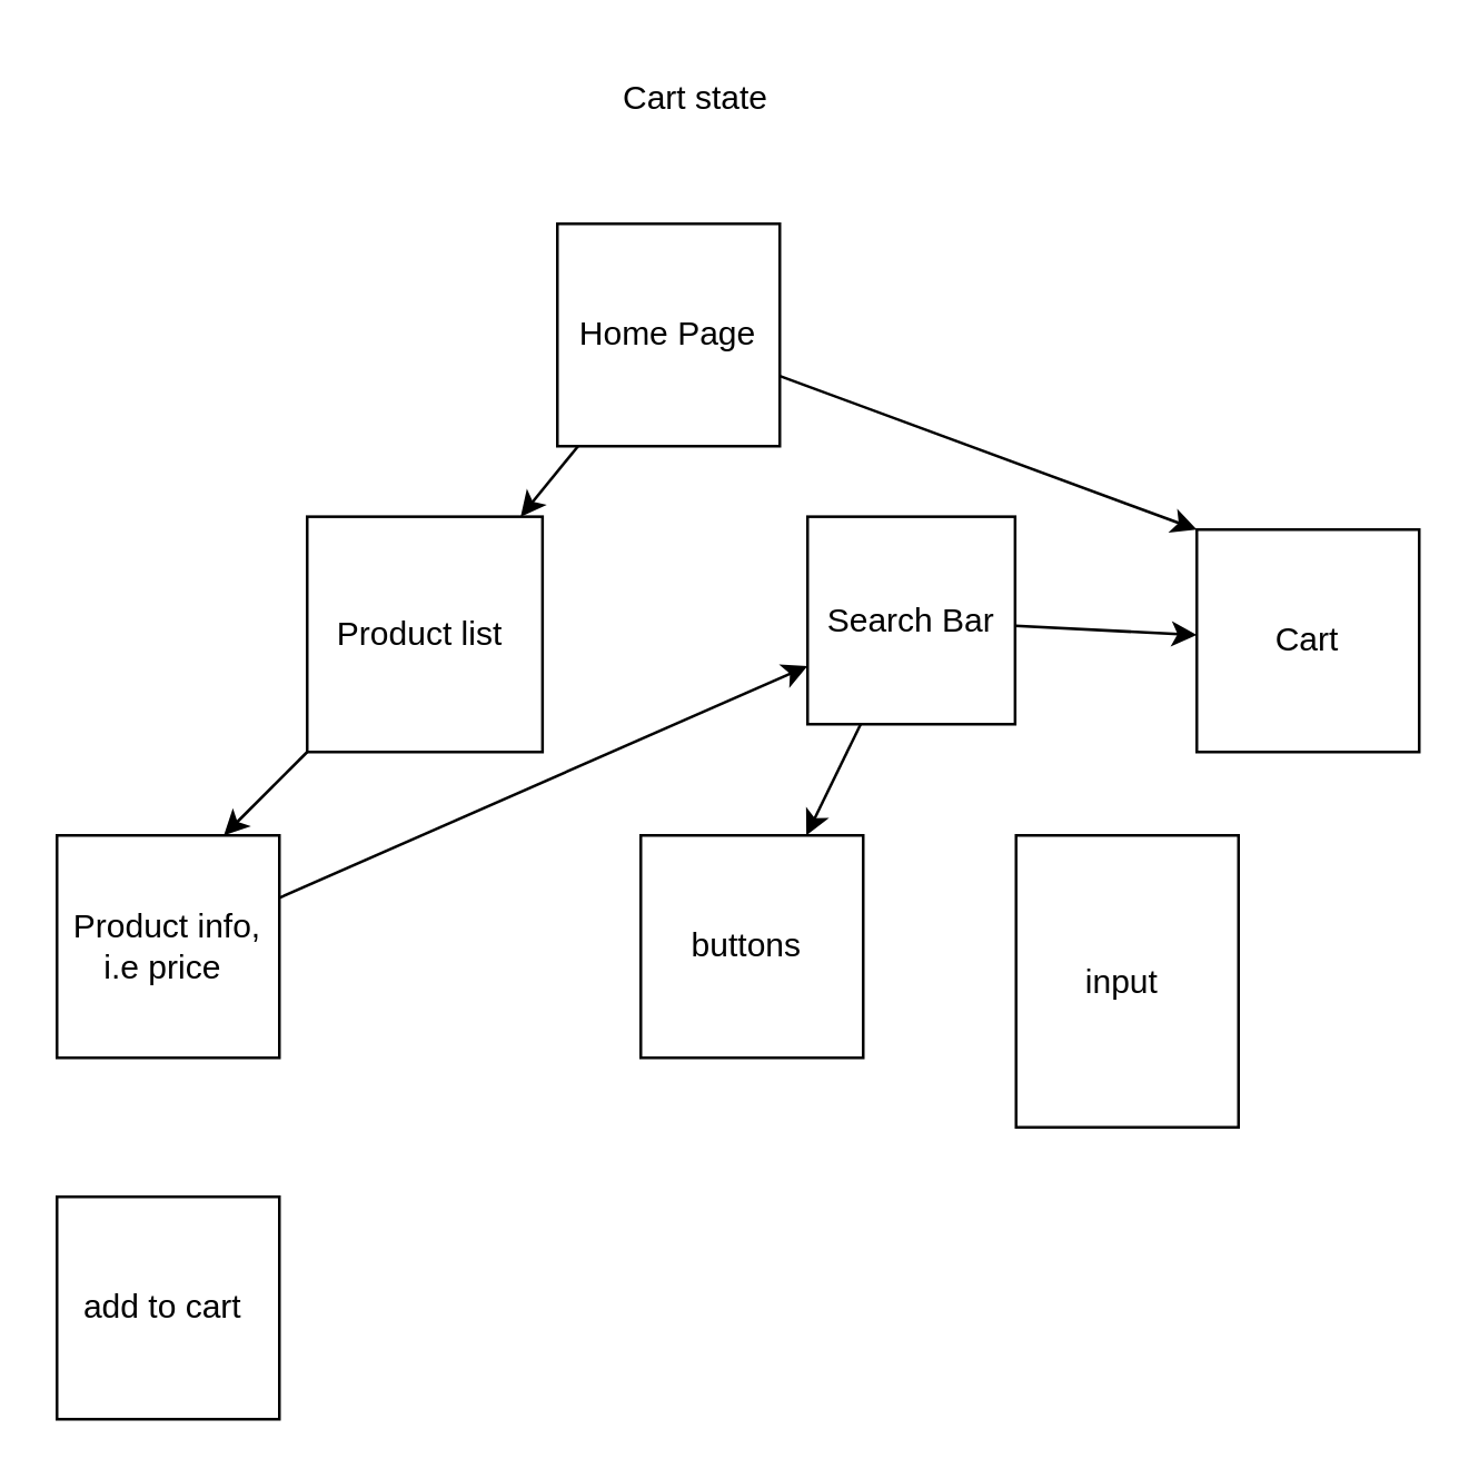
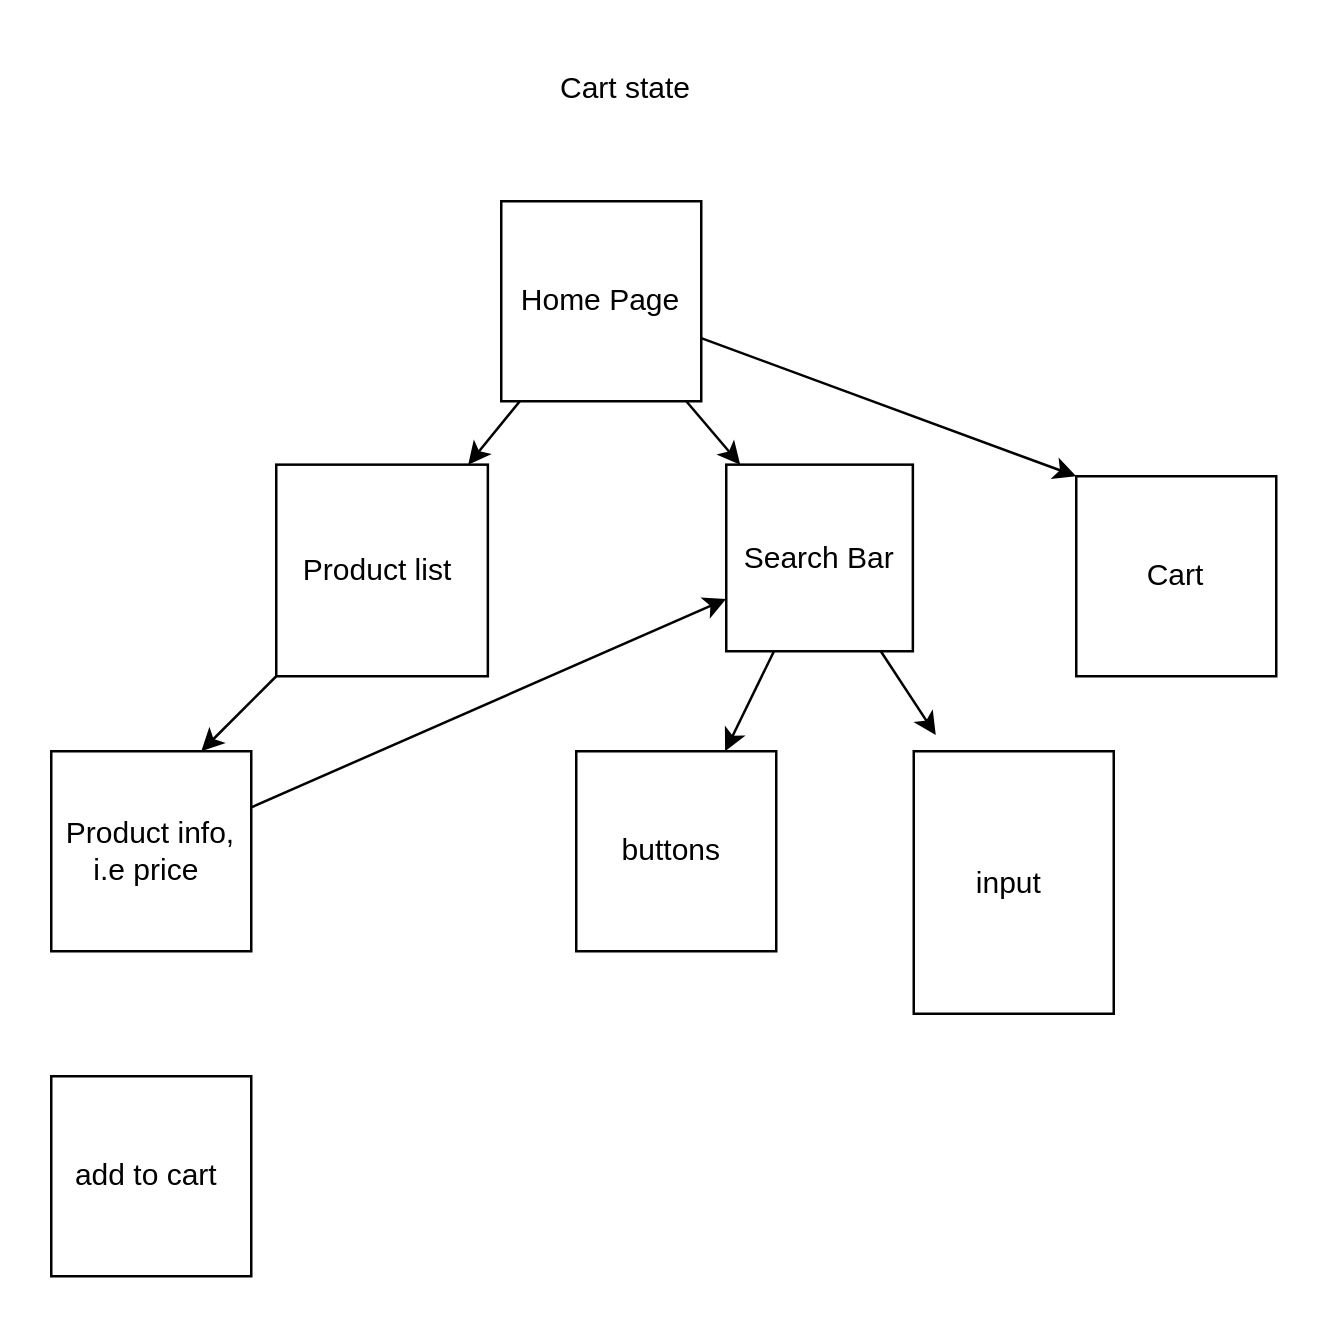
+ <mxCell id="3" style="edgeStyle=none;html=1;" edge="1" parent="1" source="5" target="10"><mxGeometry relative="1" as="geometry"><mxPoint x="310" y="180" as="targetPoint" /></mxGeometry></mxCell>
- <mxCell id="9" style="edgeStyle=none;html=1;" edge="1" parent="1" source="10" target="14"><mxGeometry relative="1" as="geometry" /></mxCell>
+ <mxCell id="9" style="edgeStyle=none;html=1;entryX=0.11;entryY=-0.062;entryDx=0;entryDy=0;entryPerimeter=0;" edge="1" parent="1" source="10" target="15"><mxGeometry relative="1" as="geometry" /></mxCell>
